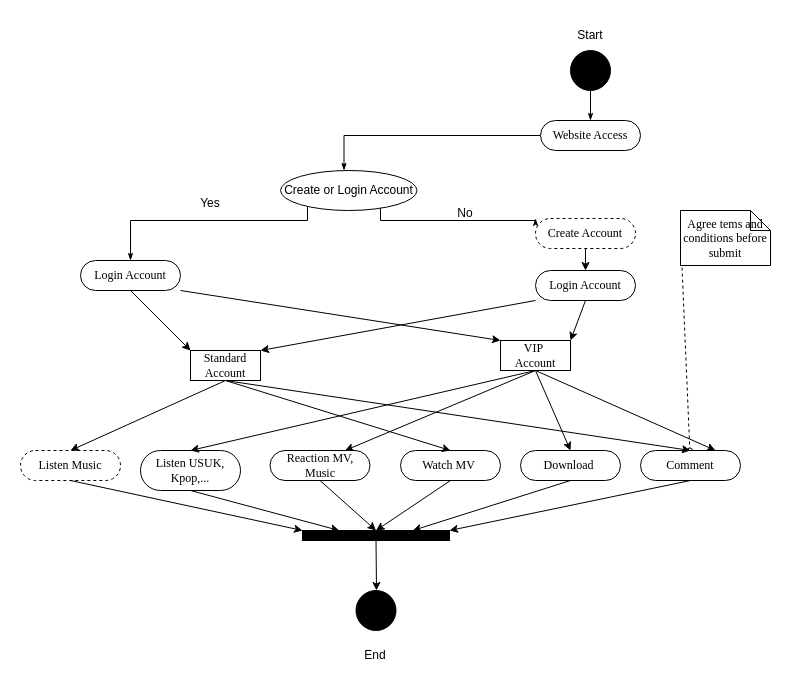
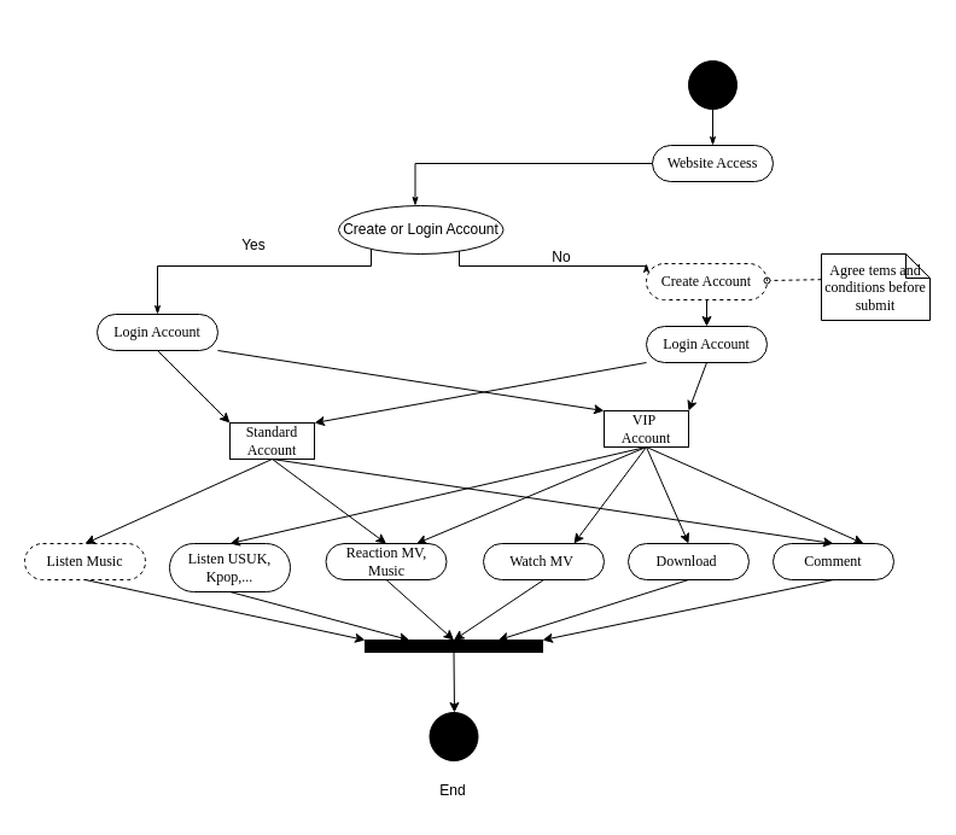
- <mxCell id="12" value="Start" style="text;html=1;strokeColor=none;fillColor=none;align=center;verticalAlign=middle;whiteSpace=wrap;rounded=0;" vertex="1" parent="1"><mxGeometry x="560" y="20" width="60" height="30" as="geometry" /></mxCell>
- <mxCell id="8" style="edgeStyle=none;rounded=0;html=1;dashed=1;labelBackgroundColor=none;startArrow=none;startFill=0;startSize=5;endArrow=oval;endFill=0;endSize=5;jettySize=auto;orthogonalLoop=1;strokeWidth=1;fontFamily=Verdana;fontSize=12;exitX=0;exitY=0.385;exitDx=0;exitDy=0;exitPerimeter=0;" parent="1" target="28" edge="1" source="16"><mxGeometry relative="1" as="geometry"><mxPoint x="650" y="267.878" as="sourcePoint" /></mxGeometry></mxCell>
+ <mxCell id="8" style="edgeStyle=none;rounded=0;html=1;dashed=1;labelBackgroundColor=none;startArrow=none;startFill=0;startSize=5;endArrow=oval;endFill=0;endSize=5;jettySize=auto;orthogonalLoop=1;strokeWidth=1;fontFamily=Verdana;fontSize=12;exitX=0;exitY=0.385;exitDx=0;exitDy=0;exitPerimeter=0;" parent="1" target="7" edge="1" source="16"><mxGeometry relative="1" as="geometry"><mxPoint x="650" y="267.878" as="sourcePoint" /></mxGeometry></mxCell>
+ <mxCell id="37" value="" style="endArrow=classic;html=1;rounded=0;strokeWidth=1;exitX=0.5;exitY=1;exitDx=0;exitDy=0;entryX=0.75;entryY=0;entryDx=0;entryDy=0;" edge="1" parent="1" source="3" target="26"><mxGeometry width="50" height="50" relative="1" as="geometry"><mxPoint x="350" y="500" as="sourcePoint" /><mxPoint x="400" y="450" as="targetPoint" /></mxGeometry></mxCell>
+ <mxCell id="32" value="" style="endArrow=classic;html=1;rounded=0;strokeWidth=1;exitX=0.5;exitY=1;exitDx=0;exitDy=0;entryX=0.5;entryY=0;entryDx=0;entryDy=0;" edge="1" parent="1" source="17" target="27"><mxGeometry width="50" height="50" relative="1" as="geometry"><mxPoint x="350" y="500" as="sourcePoint" /><mxPoint x="400" y="450" as="targetPoint" /></mxGeometry></mxCell>
- <mxCell id="33" value="" style="endArrow=classic;html=1;rounded=0;strokeWidth=1;exitX=0.5;exitY=1;exitDx=0;exitDy=0;entryX=0.5;entryY=0;entryDx=0;entryDy=0;" edge="1" parent="1" source="17" target="26"><mxGeometry width="50" height="50" relative="1" as="geometry"><mxPoint x="350" y="500" as="sourcePoint" /><mxPoint x="400" y="450" as="targetPoint" /></mxGeometry></mxCell>
